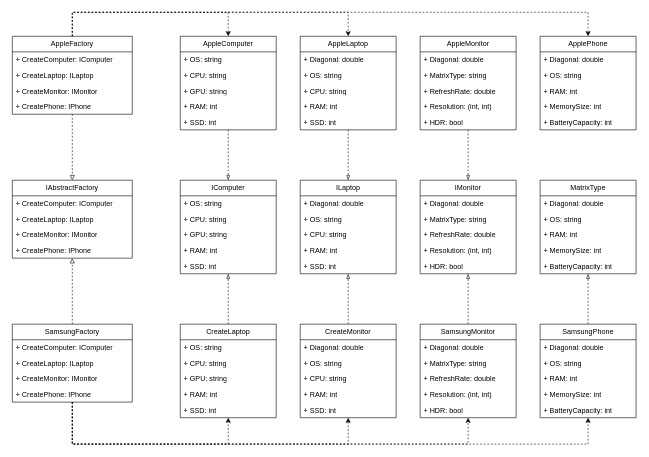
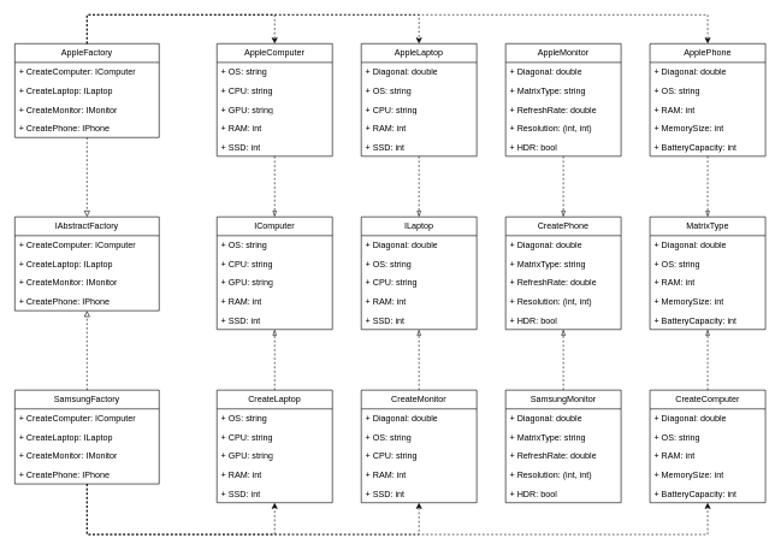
+ <mxCell id="47" style="edgeStyle=orthogonalEdgeStyle;rounded=0;orthogonalLoop=1;jettySize=auto;html=1;entryX=0.5;entryY=0;entryDx=0;entryDy=0;dashed=1;endArrow=blockThin;endFill=0;" edge="1" parent="1" source="48" target="20"><mxGeometry relative="1" as="geometry" /></mxCell>
- <mxCell id="14" value="IMonitor" style="swimlane;fontStyle=0;childLayout=stackLayout;horizontal=1;startSize=26;fillColor=none;horizontalStack=0;resizeParent=1;resizeParentMax=0;resizeLast=0;collapsible=1;marginBottom=0;whiteSpace=wrap;html=1;" vertex="1" parent="1"><mxGeometry x="700" y="300" width="160" height="156" as="geometry" /></mxCell>
+ <mxCell id="14" value="CreatePhone" style="swimlane;fontStyle=0;childLayout=stackLayout;horizontal=1;startSize=26;fillColor=none;horizontalStack=0;resizeParent=1;resizeParentMax=0;resizeLast=0;collapsible=1;marginBottom=0;whiteSpace=wrap;html=1;" vertex="1" parent="1"><mxGeometry x="700" y="300" width="160" height="156" as="geometry" /></mxCell>
- <mxCell id="76" value="SamsungPhone" style="swimlane;fontStyle=0;childLayout=stackLayout;horizontal=1;startSize=26;fillColor=none;horizontalStack=0;resizeParent=1;resizeParentMax=0;resizeLast=0;collapsible=1;marginBottom=0;whiteSpace=wrap;html=1;" vertex="1" parent="1"><mxGeometry x="900" y="540" width="160" height="156" as="geometry" /></mxCell>
+ <mxCell id="76" value="CreateComputer" style="swimlane;fontStyle=0;childLayout=stackLayout;horizontal=1;startSize=26;fillColor=none;horizontalStack=0;resizeParent=1;resizeParentMax=0;resizeLast=0;collapsible=1;marginBottom=0;whiteSpace=wrap;html=1;" vertex="1" parent="1"><mxGeometry x="900" y="540" width="160" height="156" as="geometry" /></mxCell>
- <mxCell id="99" style="edgeStyle=orthogonalEdgeStyle;rounded=0;orthogonalLoop=1;jettySize=auto;html=1;dashed=1;endArrow=classic;endFill=1;" edge="1" parent="1" source="101" target="69"><mxGeometry relative="1" as="geometry"><Array as="points"><mxPoint x="120" y="740" /><mxPoint x="780" y="740" /></Array></mxGeometry></mxCell>
